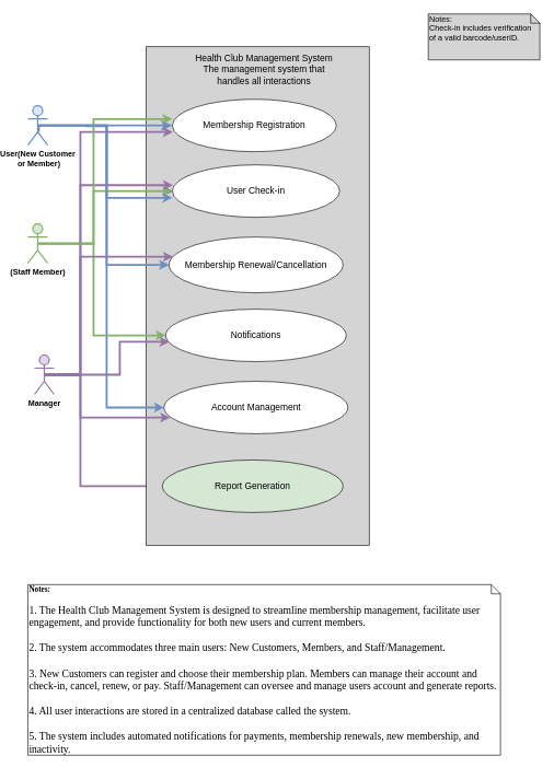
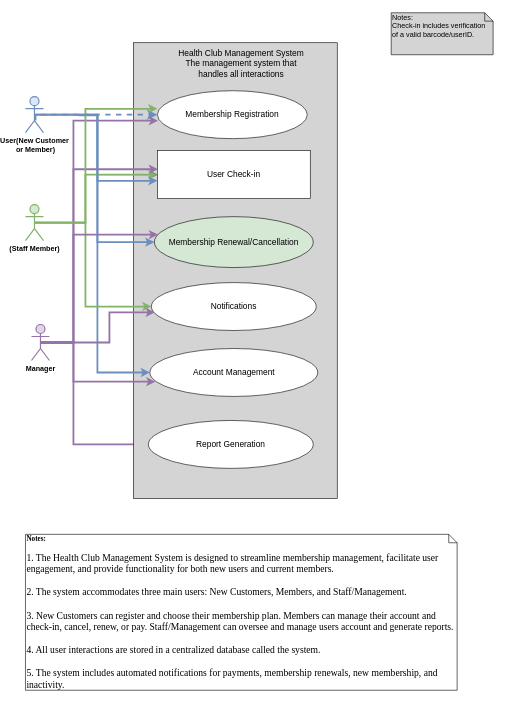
- <mxCell id="21" value="" style="edgeStyle=elbowEdgeStyle;elbow=vertical;endArrow=classic;html=1;curved=0;rounded=0;endSize=8;startSize=8;exitX=0.556;exitY=0.661;exitDx=0;exitDy=0;exitPerimeter=0;fillColor=#dae8fc;strokeColor=#6c8ebf;strokeWidth=3;" edge="1" parent="1" source="12" target="5"><mxGeometry width="50" height="50" relative="1" as="geometry"><mxPoint x="100" y="190" as="sourcePoint" /><mxPoint x="150" y="140" as="targetPoint" /><Array as="points"><mxPoint x="160" y="190" /></Array></mxGeometry></mxCell>
+ <mxCell id="21" value="" style="edgeStyle=elbowEdgeStyle;elbow=vertical;endArrow=classic;html=1;curved=0;rounded=0;endSize=8;startSize=8;exitX=0.556;exitY=0.661;exitDx=0;exitDy=0;exitPerimeter=0;fillColor=#dae8fc;strokeColor=#6c8ebf;strokeWidth=3;dashed=1;" edge="1" parent="1" source="12" target="5"><mxGeometry width="50" height="50" relative="1" as="geometry"><mxPoint x="100" y="190" as="sourcePoint" /><mxPoint x="150" y="140" as="targetPoint" /><Array as="points"><mxPoint x="160" y="190" /></Array></mxGeometry></mxCell>
- <mxCell id="17" value="&lt;font style=&quot;font-size: 14px;&quot;&gt;User Check-in&lt;/font&gt;" style="ellipse;whiteSpace=wrap;html=1;" vertex="1" parent="1"><mxGeometry x="240" y="250" width="255" height="80" as="geometry" /></mxCell>
+ <mxCell id="17" value="&lt;font style=&quot;font-size: 14px;&quot;&gt;User Check-in&lt;/font&gt;" style="whiteSpace=wrap;html=1;rounded=0;" vertex="1" parent="1"><mxGeometry x="240" y="250" width="255" height="80" as="geometry" /></mxCell>
- <mxCell id="6" value="&lt;font style=&quot;font-size: 14px;&quot;&gt;Membership Renewal/Cancellation&lt;/font&gt;" style="ellipse;whiteSpace=wrap;html=1;" vertex="1" parent="1"><mxGeometry x="235" y="360" width="265" height="85" as="geometry" /></mxCell>
+ <mxCell id="6" value="&lt;font style=&quot;font-size: 14px;&quot;&gt;Membership Renewal/Cancellation&lt;/font&gt;" style="ellipse;whiteSpace=wrap;html=1;fillColor=#d5e8d4;" vertex="1" parent="1"><mxGeometry x="235" y="360" width="265" height="85" as="geometry" /></mxCell>
- <mxCell id="20" value="&lt;font style=&quot;font-size: 14px;&quot;&gt;Report Generation&lt;/font&gt;" style="ellipse;whiteSpace=wrap;html=1;fillColor=#d5e8d4;" vertex="1" parent="1"><mxGeometry x="225" y="700" width="275" height="80" as="geometry" /></mxCell>
+ <mxCell id="20" value="&lt;font style=&quot;font-size: 14px;&quot;&gt;Report Generation&lt;/font&gt;" style="ellipse;whiteSpace=wrap;html=1;" vertex="1" parent="1"><mxGeometry x="225" y="700" width="275" height="80" as="geometry" /></mxCell>
